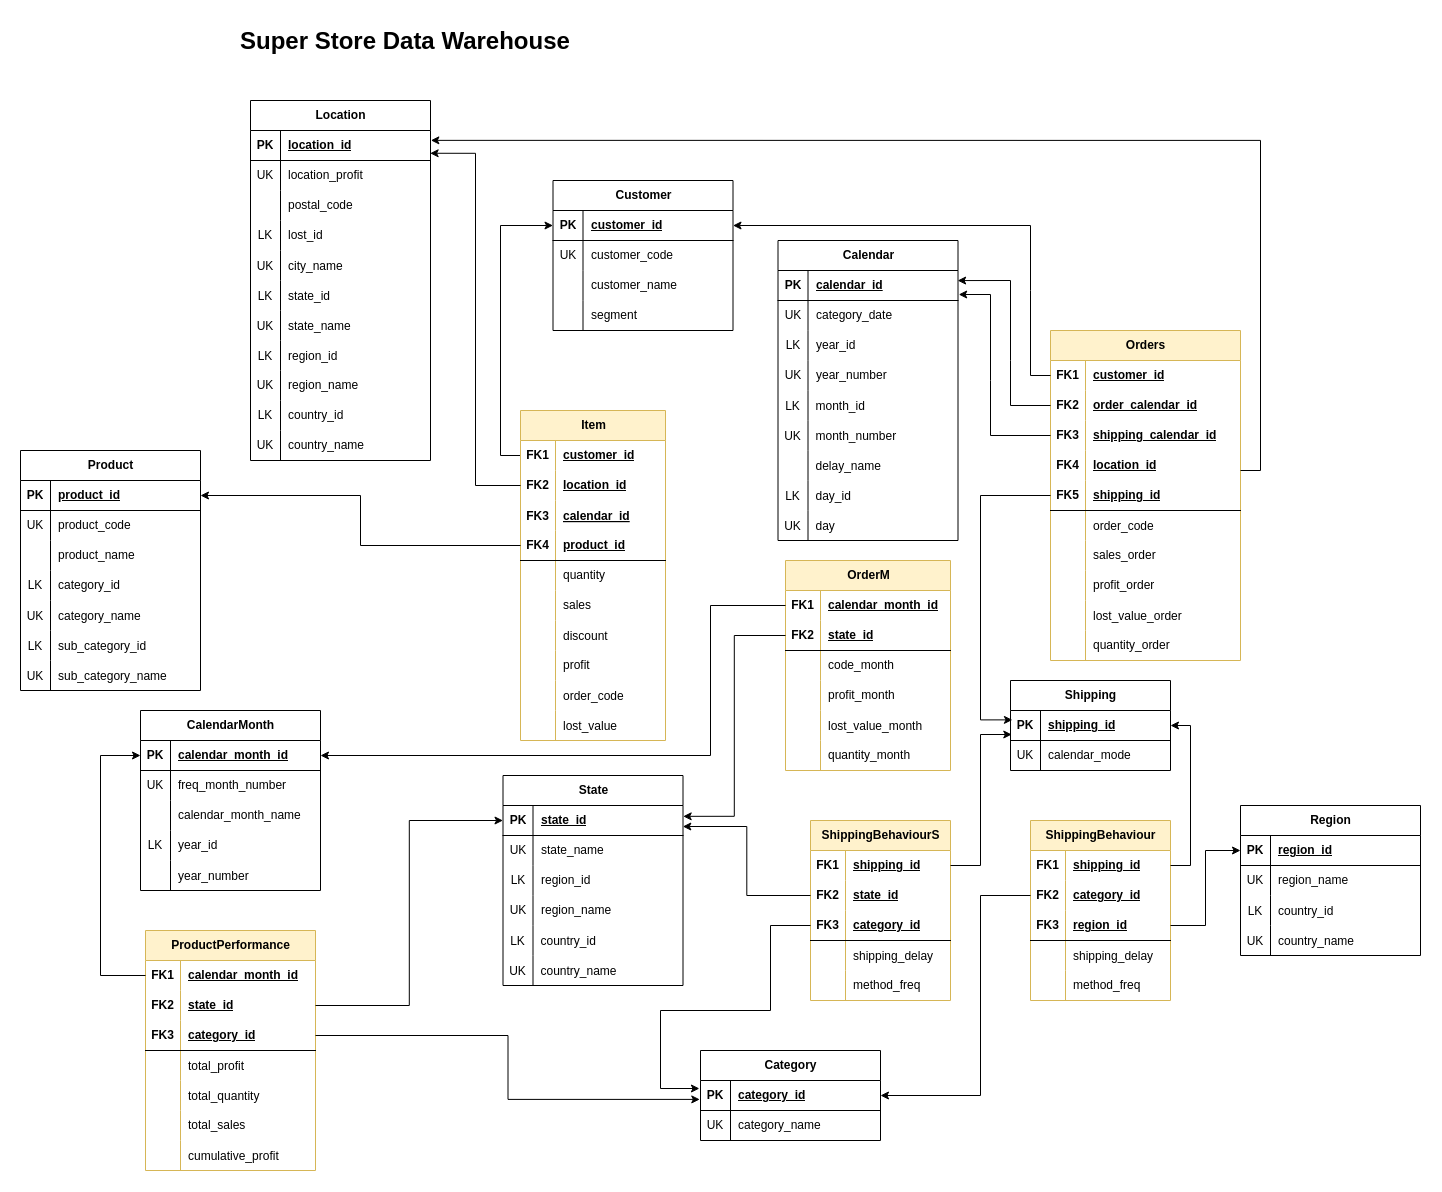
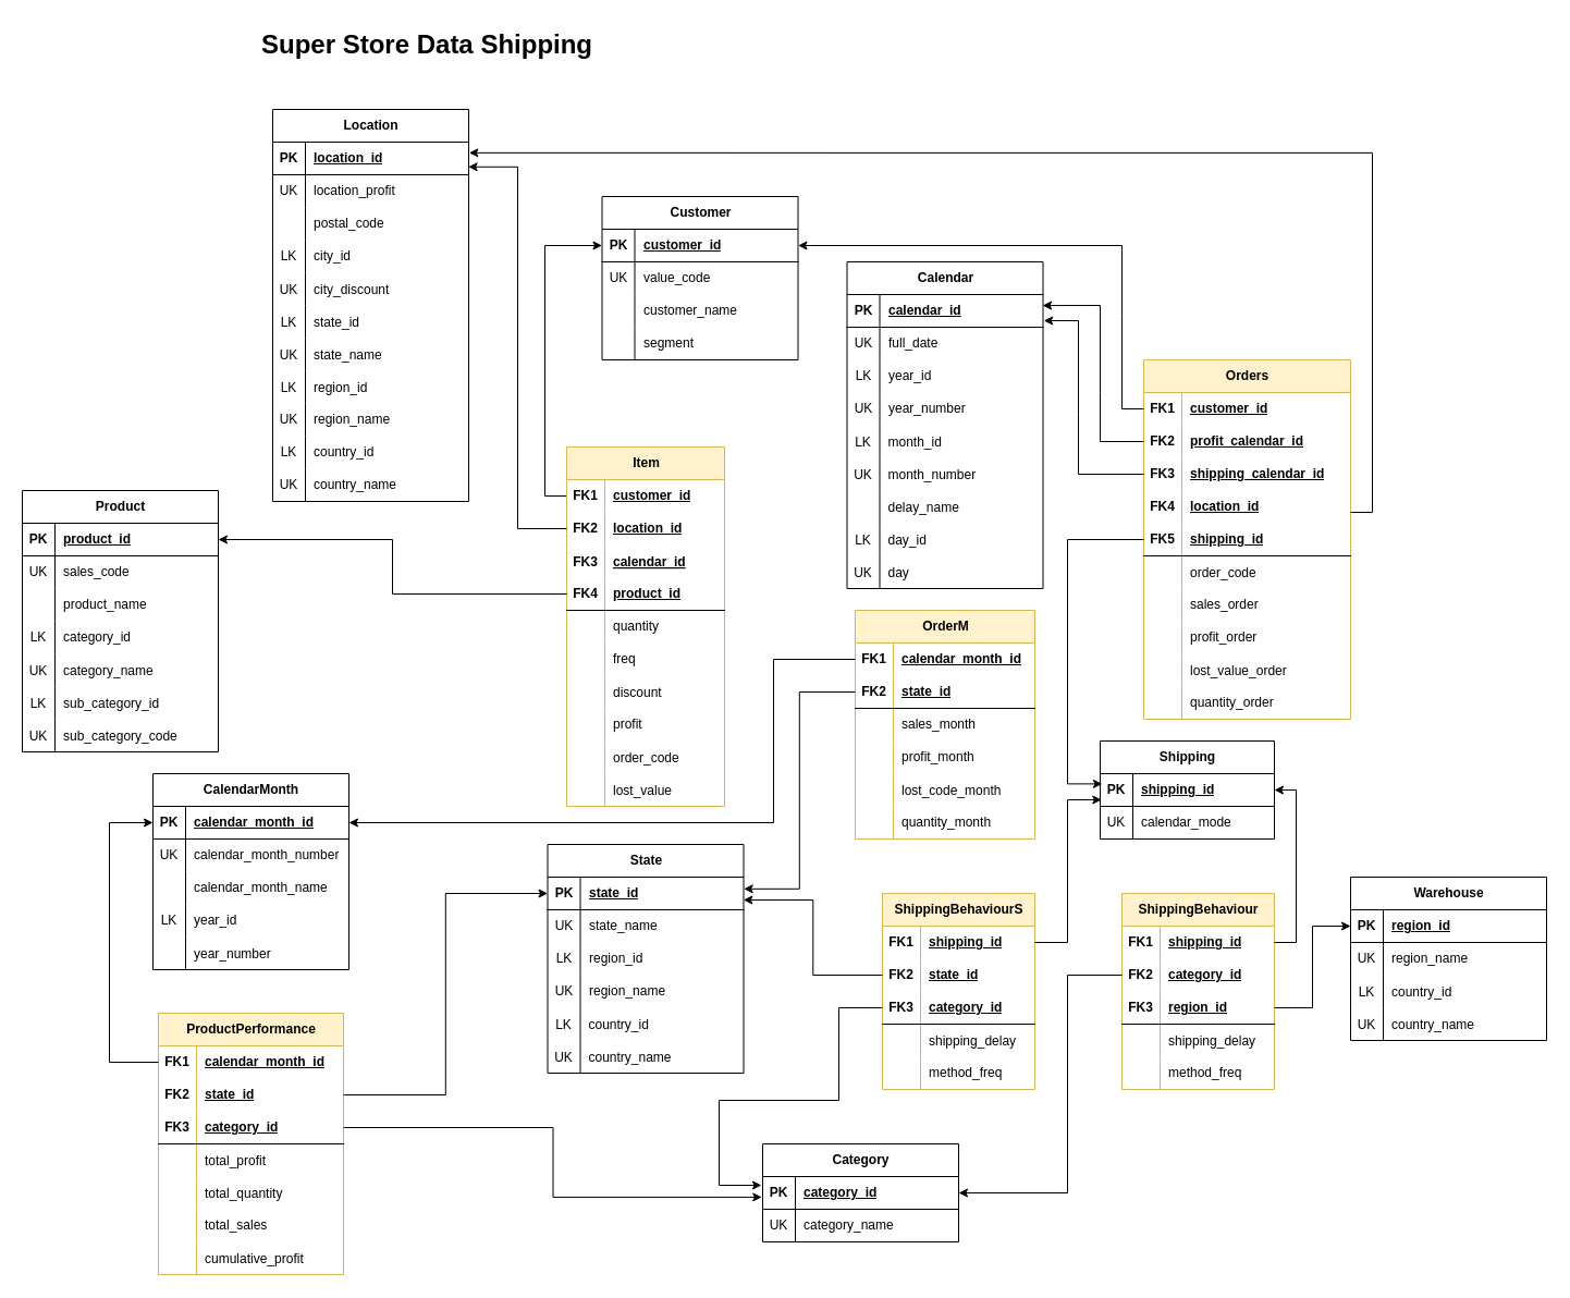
- <mxCell id="315" value="&lt;h1 style=&quot;margin-top: 0px;&quot;&gt;Super Store Data Warehouse&lt;/h1&gt;" style="text;html=1;whiteSpace=wrap;overflow=hidden;rounded=0;" vertex="1" parent="1"><mxGeometry x="238" y="20" width="427" height="120" as="geometry" /></mxCell>
+ <mxCell id="315" value="&lt;h1 style=&quot;margin-top: 0px;&quot;&gt;Super Store Data Shipping&lt;/h1&gt;" style="text;html=1;whiteSpace=wrap;overflow=hidden;rounded=0;" vertex="1" parent="1"><mxGeometry x="238" y="20" width="427" height="120" as="geometry" /></mxCell>
- <mxCell id="125" value="lost_id" style="shape=partialRectangle;connectable=0;fillColor=none;top=0;left=0;bottom=0;right=0;align=left;spacingLeft=6;overflow=hidden;whiteSpace=wrap;html=1;" vertex="1" parent="123"><mxGeometry x="30" width="150" height="30" as="geometry"><mxRectangle width="150" height="30" as="alternateBounds" /></mxGeometry></mxCell>
+ <mxCell id="125" value="city_id" style="shape=partialRectangle;connectable=0;fillColor=none;top=0;left=0;bottom=0;right=0;align=left;spacingLeft=6;overflow=hidden;whiteSpace=wrap;html=1;" vertex="1" parent="123"><mxGeometry x="30" width="150" height="30" as="geometry"><mxRectangle width="150" height="30" as="alternateBounds" /></mxGeometry></mxCell>
- <mxCell id="39" value="customer_code" style="shape=partialRectangle;connectable=0;fillColor=none;top=0;left=0;bottom=0;right=0;align=left;spacingLeft=6;overflow=hidden;whiteSpace=wrap;html=1;" vertex="1" parent="37"><mxGeometry x="30" width="150" height="30" as="geometry"><mxRectangle width="150" height="30" as="alternateBounds" /></mxGeometry></mxCell>
+ <mxCell id="39" value="value_code" style="shape=partialRectangle;connectable=0;fillColor=none;top=0;left=0;bottom=0;right=0;align=left;spacingLeft=6;overflow=hidden;whiteSpace=wrap;html=1;" vertex="1" parent="37"><mxGeometry x="30" width="150" height="30" as="geometry"><mxRectangle width="150" height="30" as="alternateBounds" /></mxGeometry></mxCell>
- <mxCell id="128" value="city_name" style="shape=partialRectangle;connectable=0;fillColor=none;top=0;left=0;bottom=0;right=0;align=left;spacingLeft=6;overflow=hidden;" vertex="1" parent="126"><mxGeometry x="30" width="150" height="30" as="geometry"><mxRectangle width="150" height="30" as="alternateBounds" /></mxGeometry></mxCell>
+ <mxCell id="128" value="city_discount" style="shape=partialRectangle;connectable=0;fillColor=none;top=0;left=0;bottom=0;right=0;align=left;spacingLeft=6;overflow=hidden;" vertex="1" parent="126"><mxGeometry x="30" width="150" height="30" as="geometry"><mxRectangle width="150" height="30" as="alternateBounds" /></mxGeometry></mxCell>
- <mxCell id="52" value="category_date" style="shape=partialRectangle;connectable=0;fillColor=none;top=0;left=0;bottom=0;right=0;align=left;spacingLeft=6;overflow=hidden;whiteSpace=wrap;html=1;" vertex="1" parent="50"><mxGeometry x="30" width="150" height="30" as="geometry"><mxRectangle width="150" height="30" as="alternateBounds" /></mxGeometry></mxCell>
+ <mxCell id="52" value="full_date" style="shape=partialRectangle;connectable=0;fillColor=none;top=0;left=0;bottom=0;right=0;align=left;spacingLeft=6;overflow=hidden;whiteSpace=wrap;html=1;" vertex="1" parent="50"><mxGeometry x="30" width="150" height="30" as="geometry"><mxRectangle width="150" height="30" as="alternateBounds" /></mxGeometry></mxCell>
- <mxCell id="8" value="order_calendar_id" style="shape=partialRectangle;connectable=0;fillColor=none;top=0;left=0;bottom=0;right=0;align=left;spacingLeft=6;fontStyle=5;overflow=hidden;whiteSpace=wrap;html=1;" vertex="1" parent="6"><mxGeometry x="35" width="155" height="30" as="geometry"><mxRectangle width="155" height="30" as="alternateBounds" /></mxGeometry></mxCell>
+ <mxCell id="8" value="profit_calendar_id" style="shape=partialRectangle;connectable=0;fillColor=none;top=0;left=0;bottom=0;right=0;align=left;spacingLeft=6;fontStyle=5;overflow=hidden;whiteSpace=wrap;html=1;" vertex="1" parent="6"><mxGeometry x="35" width="155" height="30" as="geometry"><mxRectangle width="155" height="30" as="alternateBounds" /></mxGeometry></mxCell>
- <mxCell id="204" value="product_code" style="shape=partialRectangle;connectable=0;fillColor=none;top=0;left=0;bottom=0;right=0;align=left;spacingLeft=6;overflow=hidden;whiteSpace=wrap;html=1;" vertex="1" parent="202"><mxGeometry x="30" width="150" height="30" as="geometry"><mxRectangle width="150" height="30" as="alternateBounds" /></mxGeometry></mxCell>
+ <mxCell id="204" value="sales_code" style="shape=partialRectangle;connectable=0;fillColor=none;top=0;left=0;bottom=0;right=0;align=left;spacingLeft=6;overflow=hidden;whiteSpace=wrap;html=1;" vertex="1" parent="202"><mxGeometry x="30" width="150" height="30" as="geometry"><mxRectangle width="150" height="30" as="alternateBounds" /></mxGeometry></mxCell>
- <mxCell id="100" value="sales" style="shape=partialRectangle;connectable=0;fillColor=none;top=0;left=0;bottom=0;right=0;align=left;spacingLeft=6;overflow=hidden;whiteSpace=wrap;html=1;" vertex="1" parent="98"><mxGeometry x="35" width="110" height="30" as="geometry"><mxRectangle width="110" height="30" as="alternateBounds" /></mxGeometry></mxCell>
+ <mxCell id="100" value="freq" style="shape=partialRectangle;connectable=0;fillColor=none;top=0;left=0;bottom=0;right=0;align=left;spacingLeft=6;overflow=hidden;whiteSpace=wrap;html=1;" vertex="1" parent="98"><mxGeometry x="35" width="110" height="30" as="geometry"><mxRectangle width="110" height="30" as="alternateBounds" /></mxGeometry></mxCell>
- <mxCell id="156" value="code_month" style="shape=partialRectangle;connectable=0;fillColor=none;top=0;left=0;bottom=0;right=0;align=left;spacingLeft=6;overflow=hidden;whiteSpace=wrap;html=1;" vertex="1" parent="154"><mxGeometry x="35" width="130" height="30" as="geometry"><mxRectangle width="130" height="30" as="alternateBounds" /></mxGeometry></mxCell>
+ <mxCell id="156" value="sales_month" style="shape=partialRectangle;connectable=0;fillColor=none;top=0;left=0;bottom=0;right=0;align=left;spacingLeft=6;overflow=hidden;whiteSpace=wrap;html=1;" vertex="1" parent="154"><mxGeometry x="35" width="130" height="30" as="geometry"><mxRectangle width="130" height="30" as="alternateBounds" /></mxGeometry></mxCell>
- <mxCell id="219" value="sub_category_name" style="shape=partialRectangle;connectable=0;fillColor=none;top=0;left=0;bottom=0;right=0;align=left;spacingLeft=6;overflow=hidden;" vertex="1" parent="217"><mxGeometry x="30" width="150" height="30" as="geometry"><mxRectangle width="150" height="30" as="alternateBounds" /></mxGeometry></mxCell>
+ <mxCell id="219" value="sub_category_code" style="shape=partialRectangle;connectable=0;fillColor=none;top=0;left=0;bottom=0;right=0;align=left;spacingLeft=6;overflow=hidden;" vertex="1" parent="217"><mxGeometry x="30" width="150" height="30" as="geometry"><mxRectangle width="150" height="30" as="alternateBounds" /></mxGeometry></mxCell>
- <mxCell id="162" value="lost_value_month" style="shape=partialRectangle;connectable=0;fillColor=none;top=0;left=0;bottom=0;right=0;align=left;spacingLeft=6;overflow=hidden;" vertex="1" parent="160"><mxGeometry x="35" width="130" height="30" as="geometry"><mxRectangle width="130" height="30" as="alternateBounds" /></mxGeometry></mxCell>
+ <mxCell id="162" value="lost_code_month" style="shape=partialRectangle;connectable=0;fillColor=none;top=0;left=0;bottom=0;right=0;align=left;spacingLeft=6;overflow=hidden;" vertex="1" parent="160"><mxGeometry x="35" width="130" height="30" as="geometry"><mxRectangle width="130" height="30" as="alternateBounds" /></mxGeometry></mxCell>
- <mxCell id="172" value="freq_month_number" style="shape=partialRectangle;connectable=0;fillColor=none;top=0;left=0;bottom=0;right=0;align=left;spacingLeft=6;overflow=hidden;whiteSpace=wrap;html=1;" vertex="1" parent="170"><mxGeometry x="30" width="150" height="30" as="geometry"><mxRectangle width="150" height="30" as="alternateBounds" /></mxGeometry></mxCell>
+ <mxCell id="172" value="calendar_month_number" style="shape=partialRectangle;connectable=0;fillColor=none;top=0;left=0;bottom=0;right=0;align=left;spacingLeft=6;overflow=hidden;whiteSpace=wrap;html=1;" vertex="1" parent="170"><mxGeometry x="30" width="150" height="30" as="geometry"><mxRectangle width="150" height="30" as="alternateBounds" /></mxGeometry></mxCell>
- <mxCell id="284" value="Region" style="shape=table;startSize=30;container=1;collapsible=1;childLayout=tableLayout;fixedRows=1;rowLines=0;fontStyle=1;align=center;resizeLast=1;html=1;" vertex="1" parent="1"><mxGeometry x="1240" y="805" width="180" height="150" as="geometry" /></mxCell>
+ <mxCell id="284" value="Warehouse" style="shape=table;startSize=30;container=1;collapsible=1;childLayout=tableLayout;fixedRows=1;rowLines=0;fontStyle=1;align=center;resizeLast=1;html=1;" vertex="1" parent="1"><mxGeometry x="1240" y="805" width="180" height="150" as="geometry" /></mxCell>
